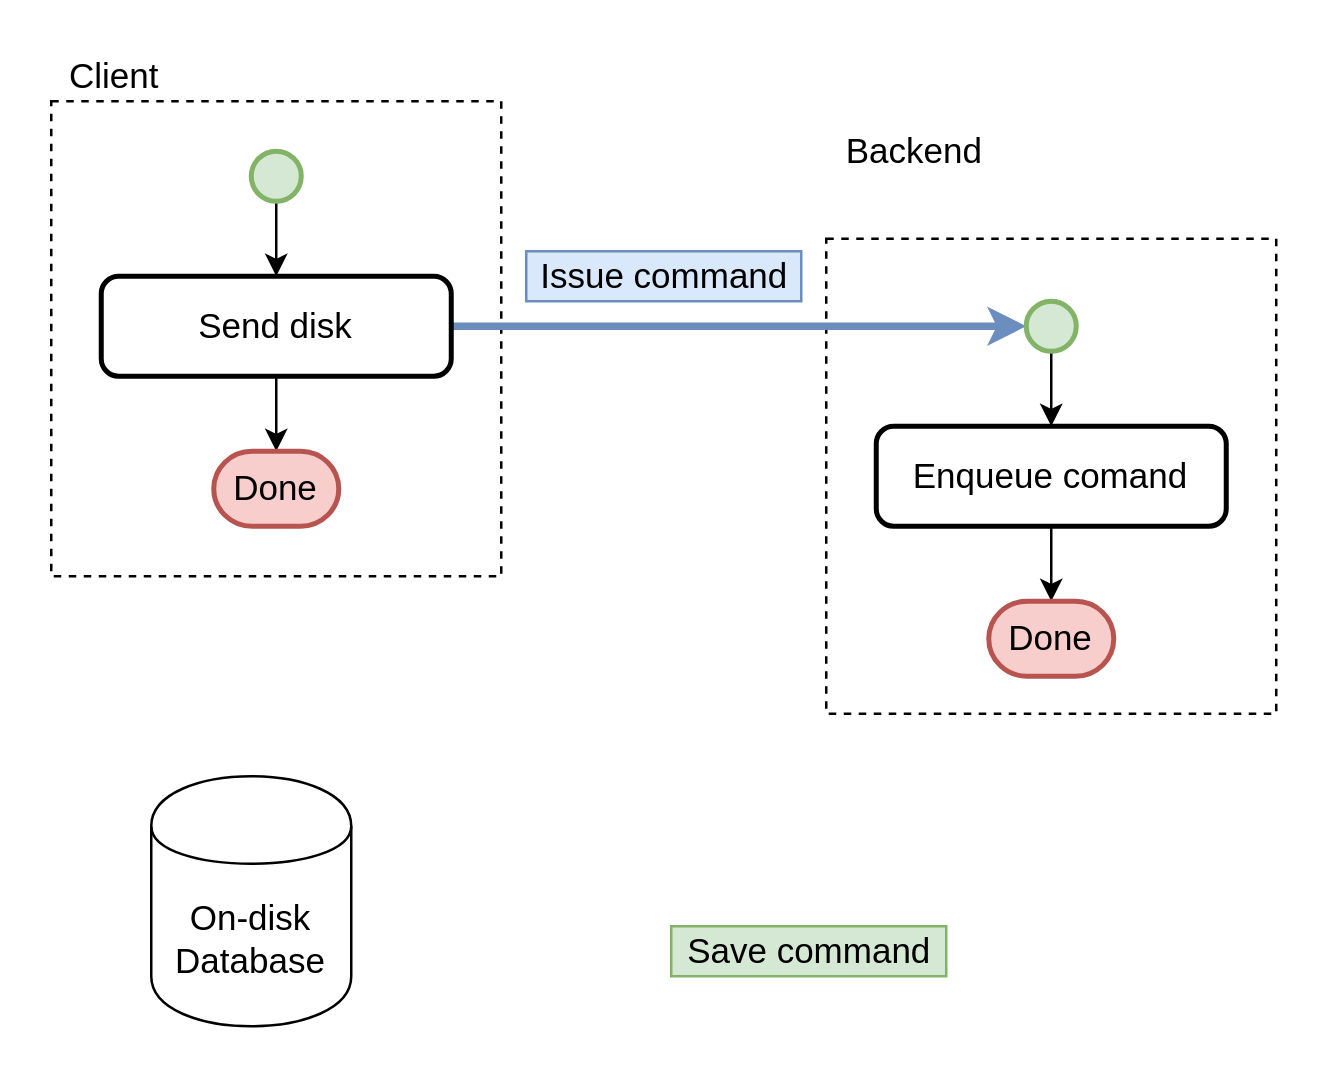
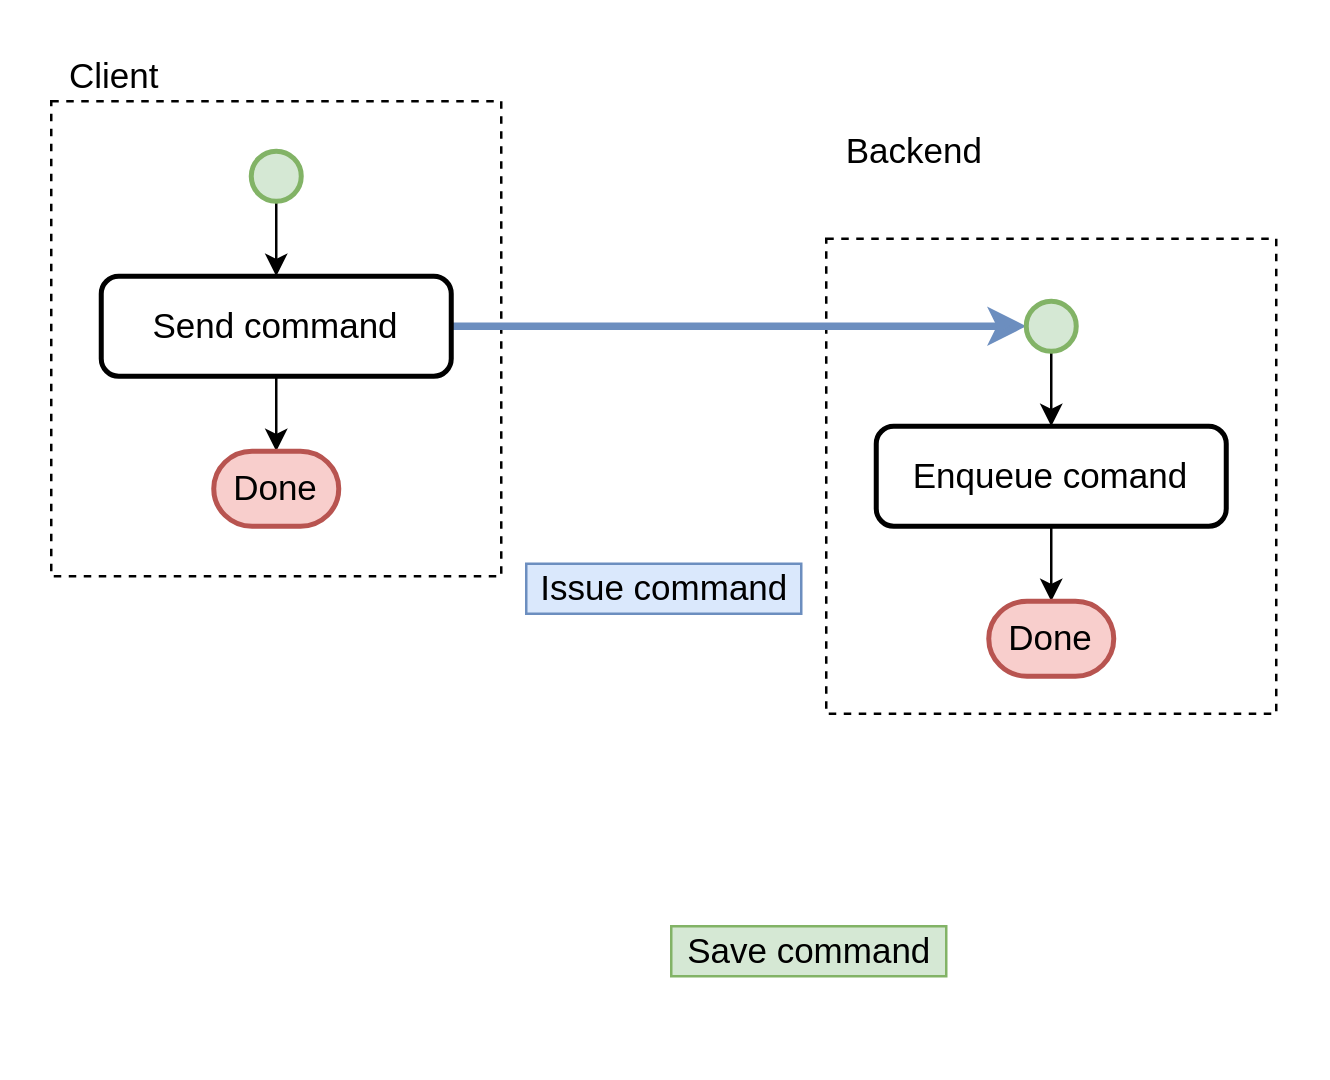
- <mxCell id="16" value="Issue command" style="text;html=1;align=center;verticalAlign=middle;resizable=0;points=[];autosize=1;fontSize=14;fillColor=#dae8fc;strokeColor=#6c8ebf;" vertex="1" parent="1"><mxGeometry x="210" y="100" width="110" height="20" as="geometry" /></mxCell>
+ <mxCell id="16" value="Issue command" style="text;html=1;align=center;verticalAlign=middle;resizable=0;points=[];autosize=1;fontSize=14;fillColor=#dae8fc;strokeColor=#6c8ebf;" vertex="1" parent="1"><mxGeometry x="210" y="225" width="110" height="20" as="geometry" /></mxCell>
- <mxCell id="8" value="Send disk" style="rounded=1;whiteSpace=wrap;html=1;absoluteArcSize=1;arcSize=14;strokeWidth=2;fontSize=14;" vertex="1" parent="1"><mxGeometry x="40" y="110" width="140" height="40" as="geometry" /></mxCell>
+ <mxCell id="8" value="Send command" style="rounded=1;whiteSpace=wrap;html=1;absoluteArcSize=1;arcSize=14;strokeWidth=2;fontSize=14;" vertex="1" parent="1"><mxGeometry x="40" y="110" width="140" height="40" as="geometry" /></mxCell>
- <mxCell id="15" value="On-disk&lt;br&gt;Database" style="shape=cylinder;whiteSpace=wrap;html=1;boundedLbl=1;backgroundOutline=1;strokeWidth=1;fontSize=14;align=center;" vertex="1" parent="1"><mxGeometry x="60" y="310" width="80" height="100" as="geometry" /></mxCell>
